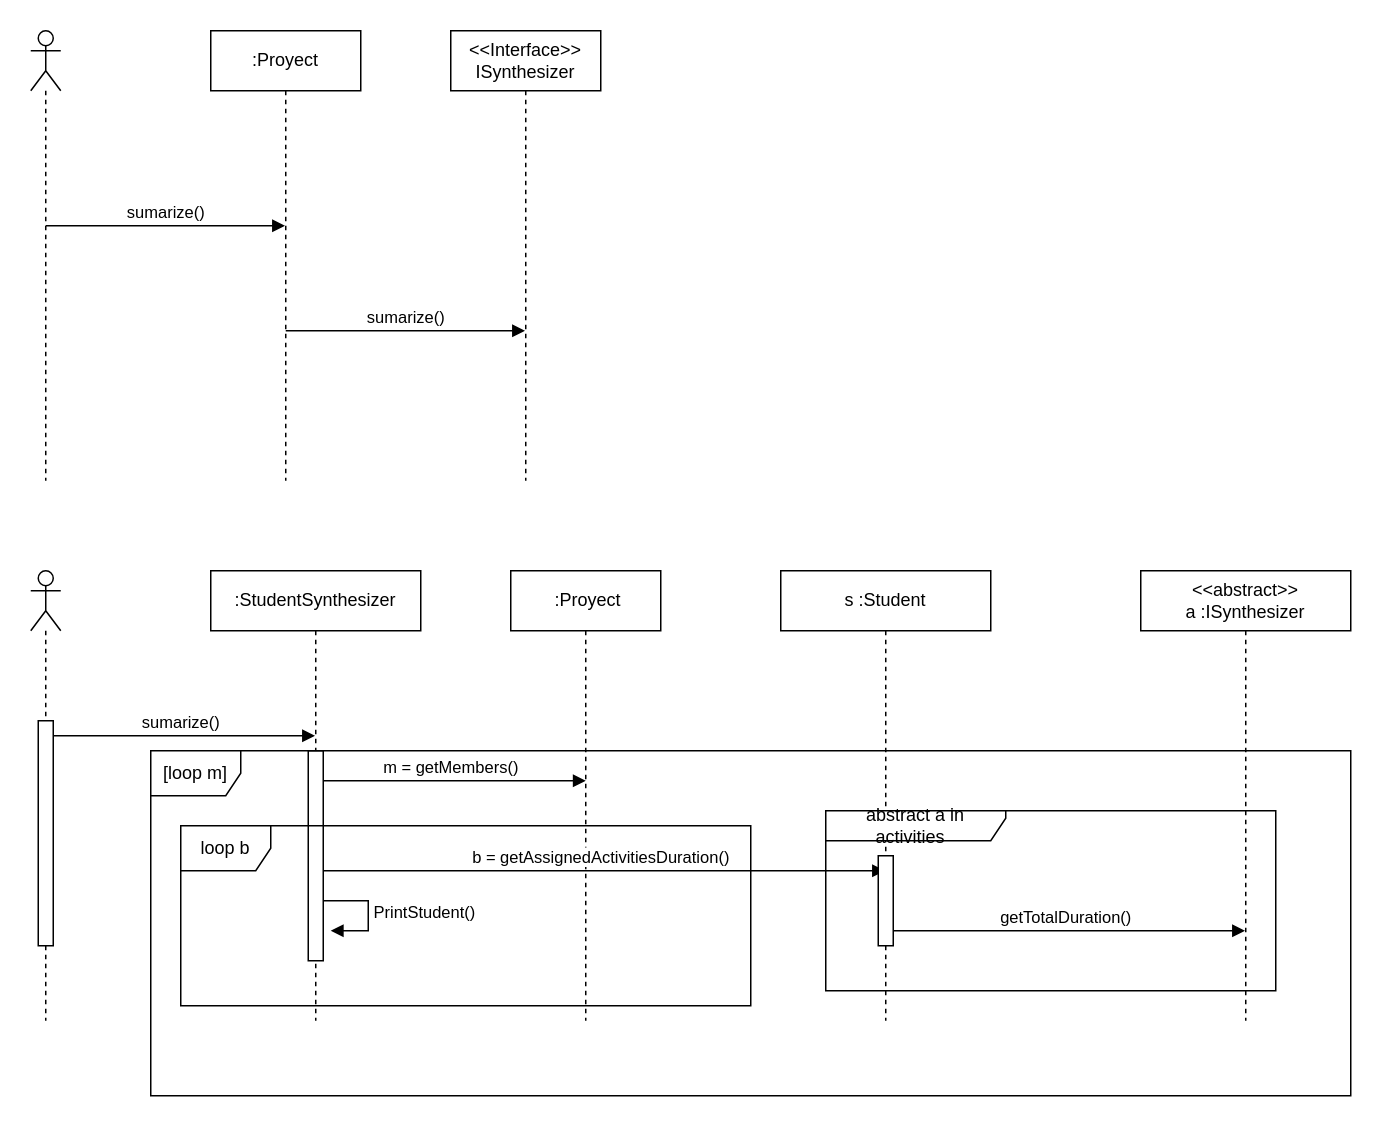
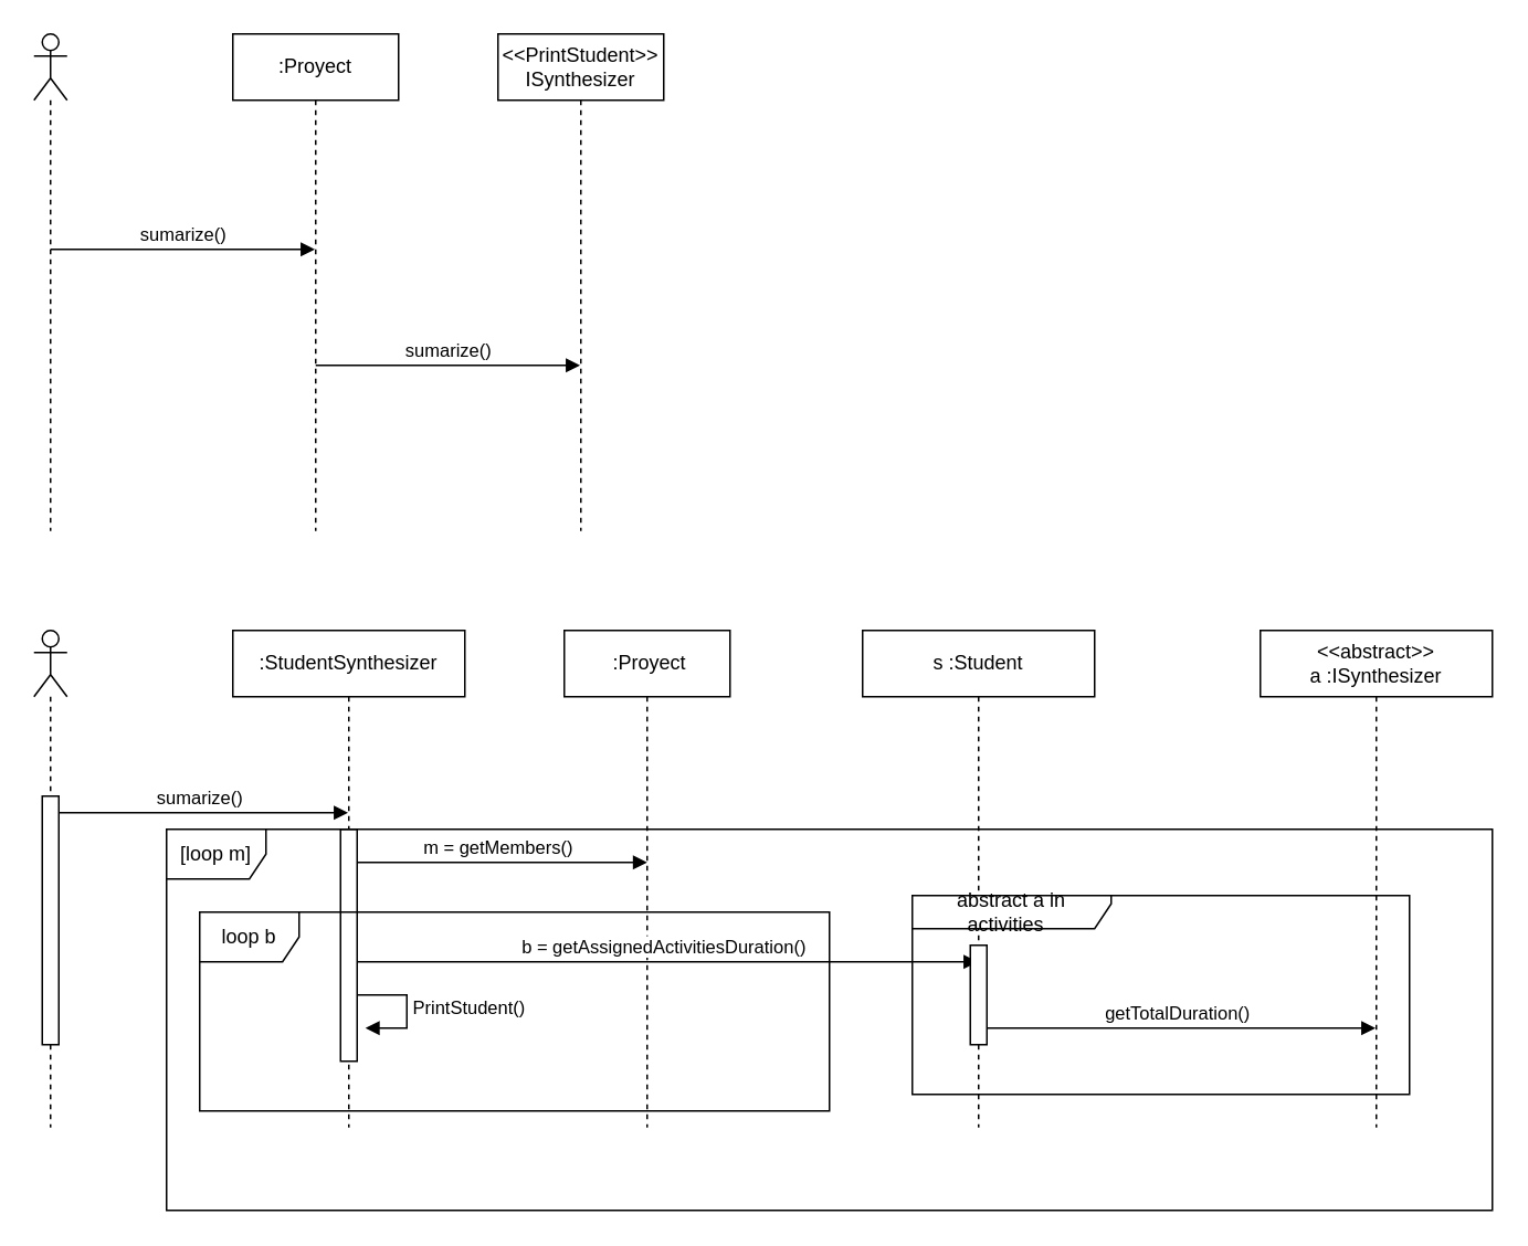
- <mxCell id="10" value="&amp;lt;&amp;lt;Interface&amp;gt;&amp;gt;&lt;br&gt;ISynthesizer" style="shape=umlLifeline;perimeter=lifelinePerimeter;whiteSpace=wrap;html=1;container=1;collapsible=0;recursiveResize=0;outlineConnect=0;" parent="1" vertex="1"><mxGeometry x="300" y="20" width="100" height="300" as="geometry" /></mxCell>
+ <mxCell id="10" value="&amp;lt;&amp;lt;PrintStudent&amp;gt;&amp;gt;&lt;br&gt;ISynthesizer" style="shape=umlLifeline;perimeter=lifelinePerimeter;whiteSpace=wrap;html=1;container=1;collapsible=0;recursiveResize=0;outlineConnect=0;" parent="1" vertex="1"><mxGeometry x="300" y="20" width="100" height="300" as="geometry" /></mxCell>
